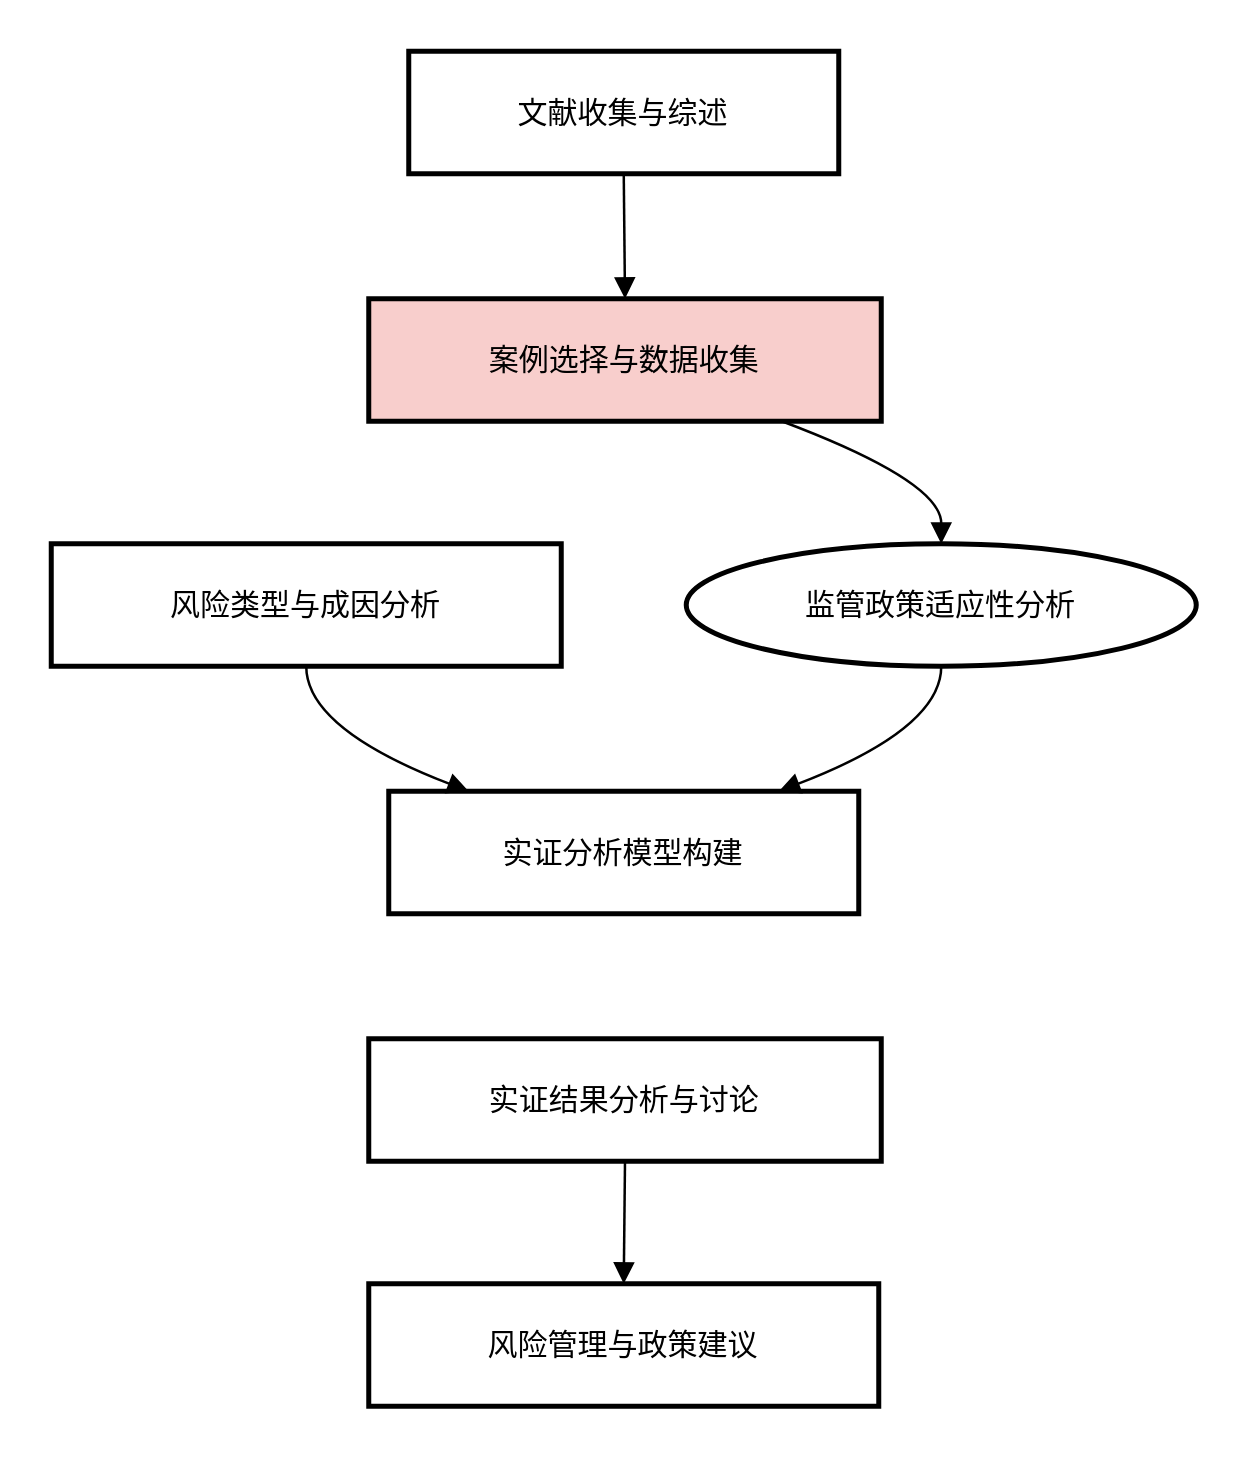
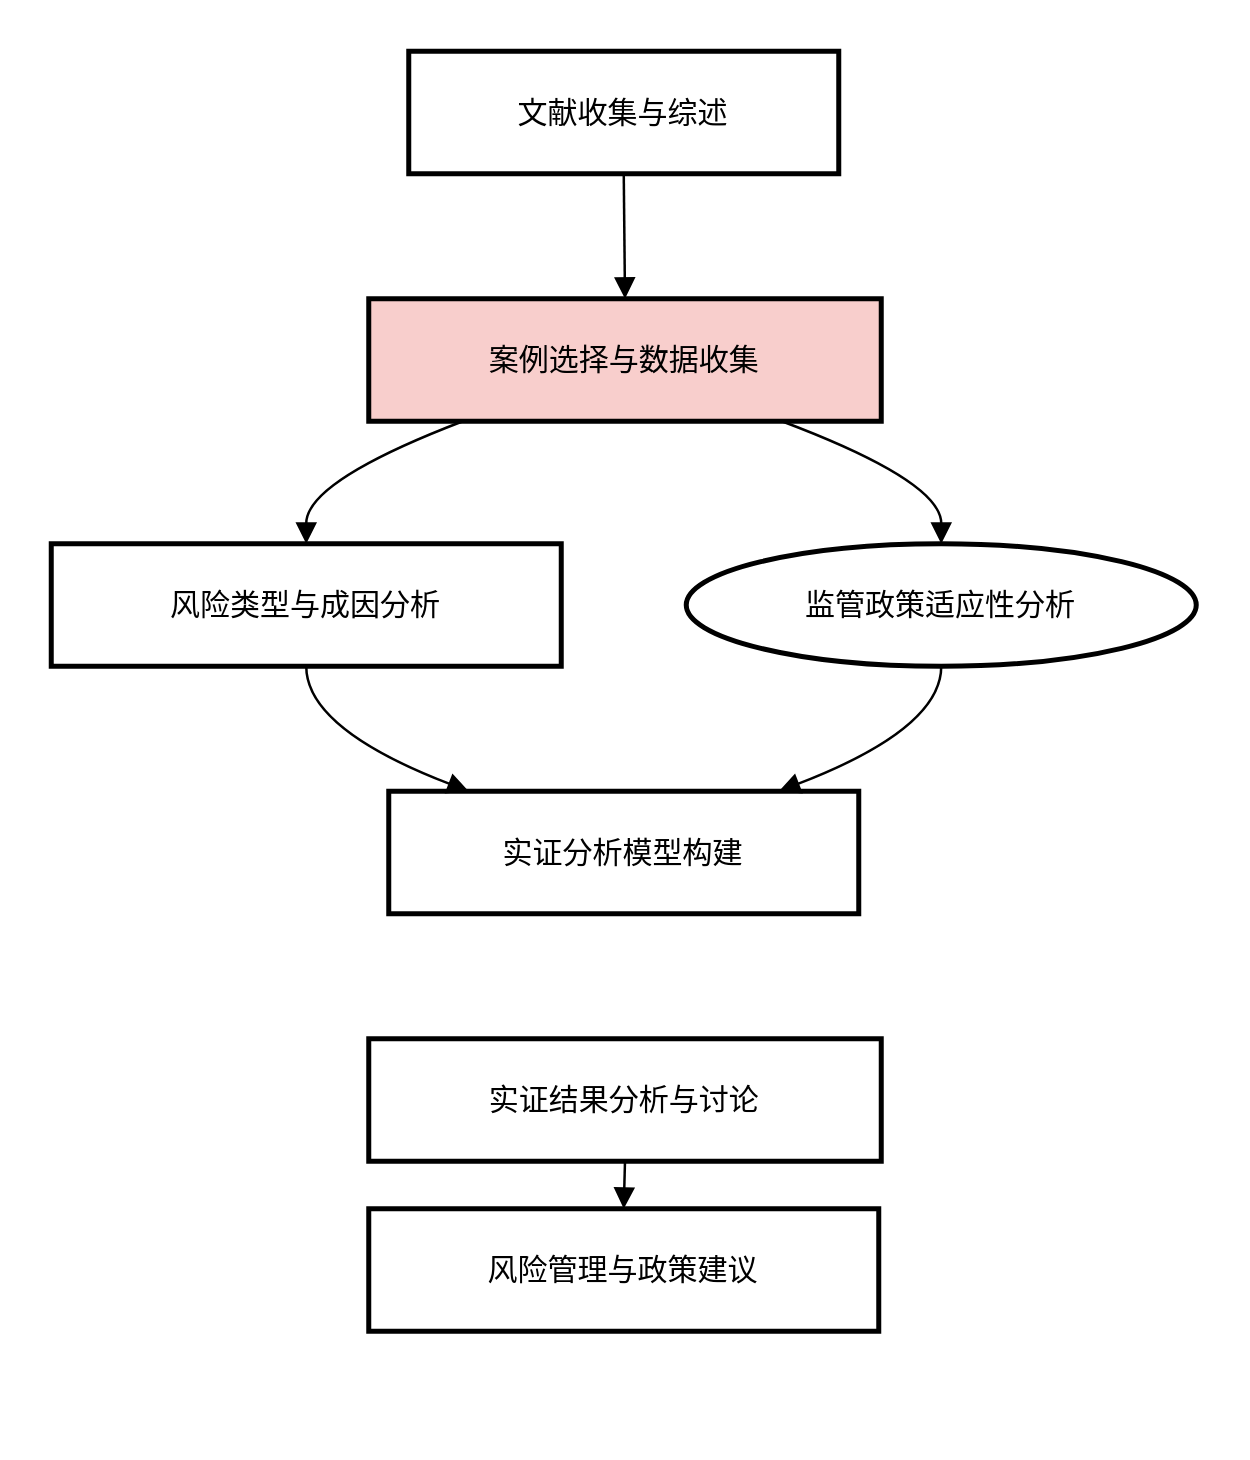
+ <mxCell id="10" value="" style="curved=1;startArrow=none;endArrow=block;exitX=0.19;exitY=0.99;entryX=0.5;entryY=0.01;rounded=0;" edge="1" parent="1" source="3" target="4"><mxGeometry relative="1" as="geometry"><Array as="points"><mxPoint x="122" y="192" /></Array></mxGeometry></mxCell>
- <mxCell id="8" value="风险管理与政策建议" style="whiteSpace=wrap;strokeWidth=2;" vertex="1" parent="1"><mxGeometry x="147" y="513" width="204" height="49" as="geometry" /></mxCell>
+ <mxCell id="8" value="风险管理与政策建议" style="whiteSpace=wrap;strokeWidth=2;" vertex="1" parent="1"><mxGeometry x="147" y="483" width="204" height="49" as="geometry" /></mxCell>
